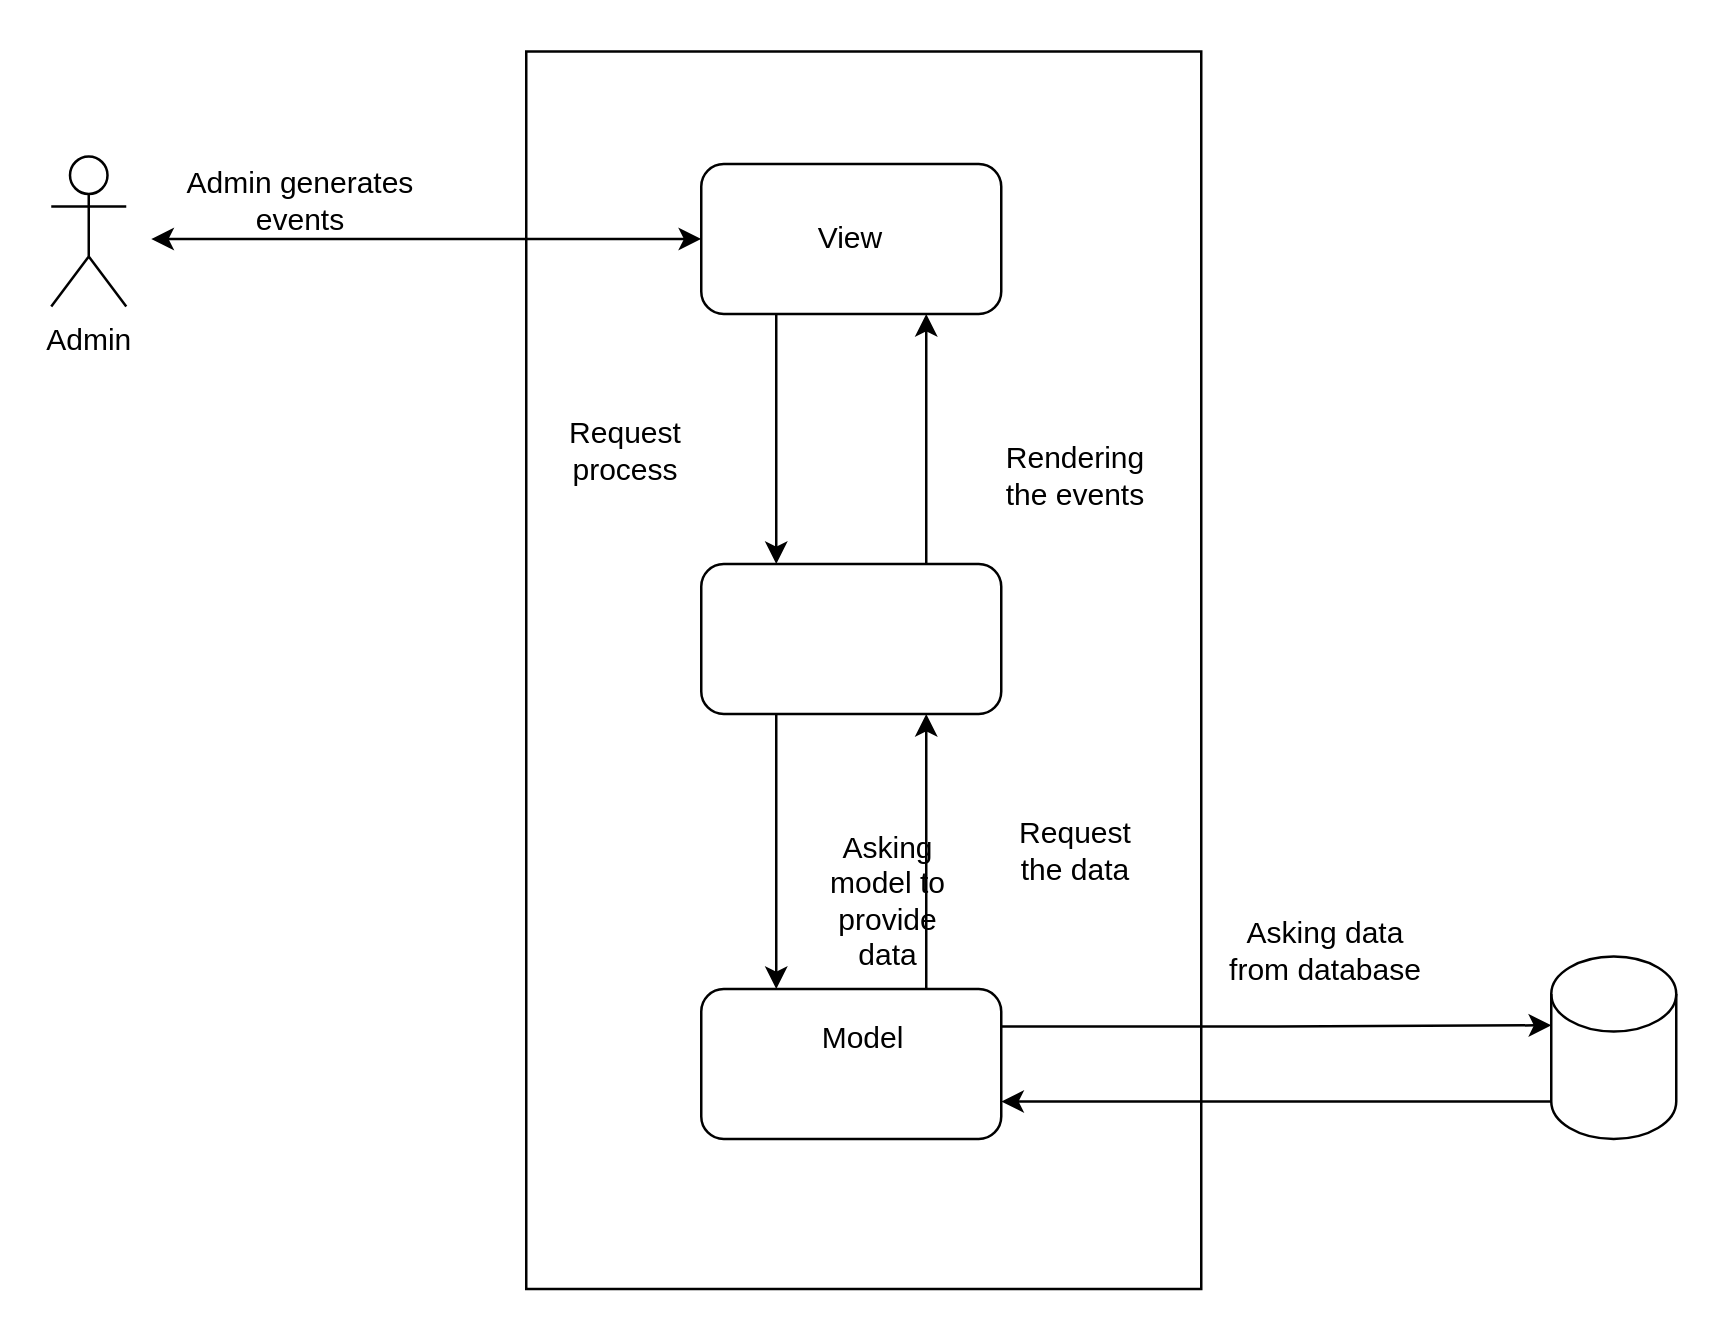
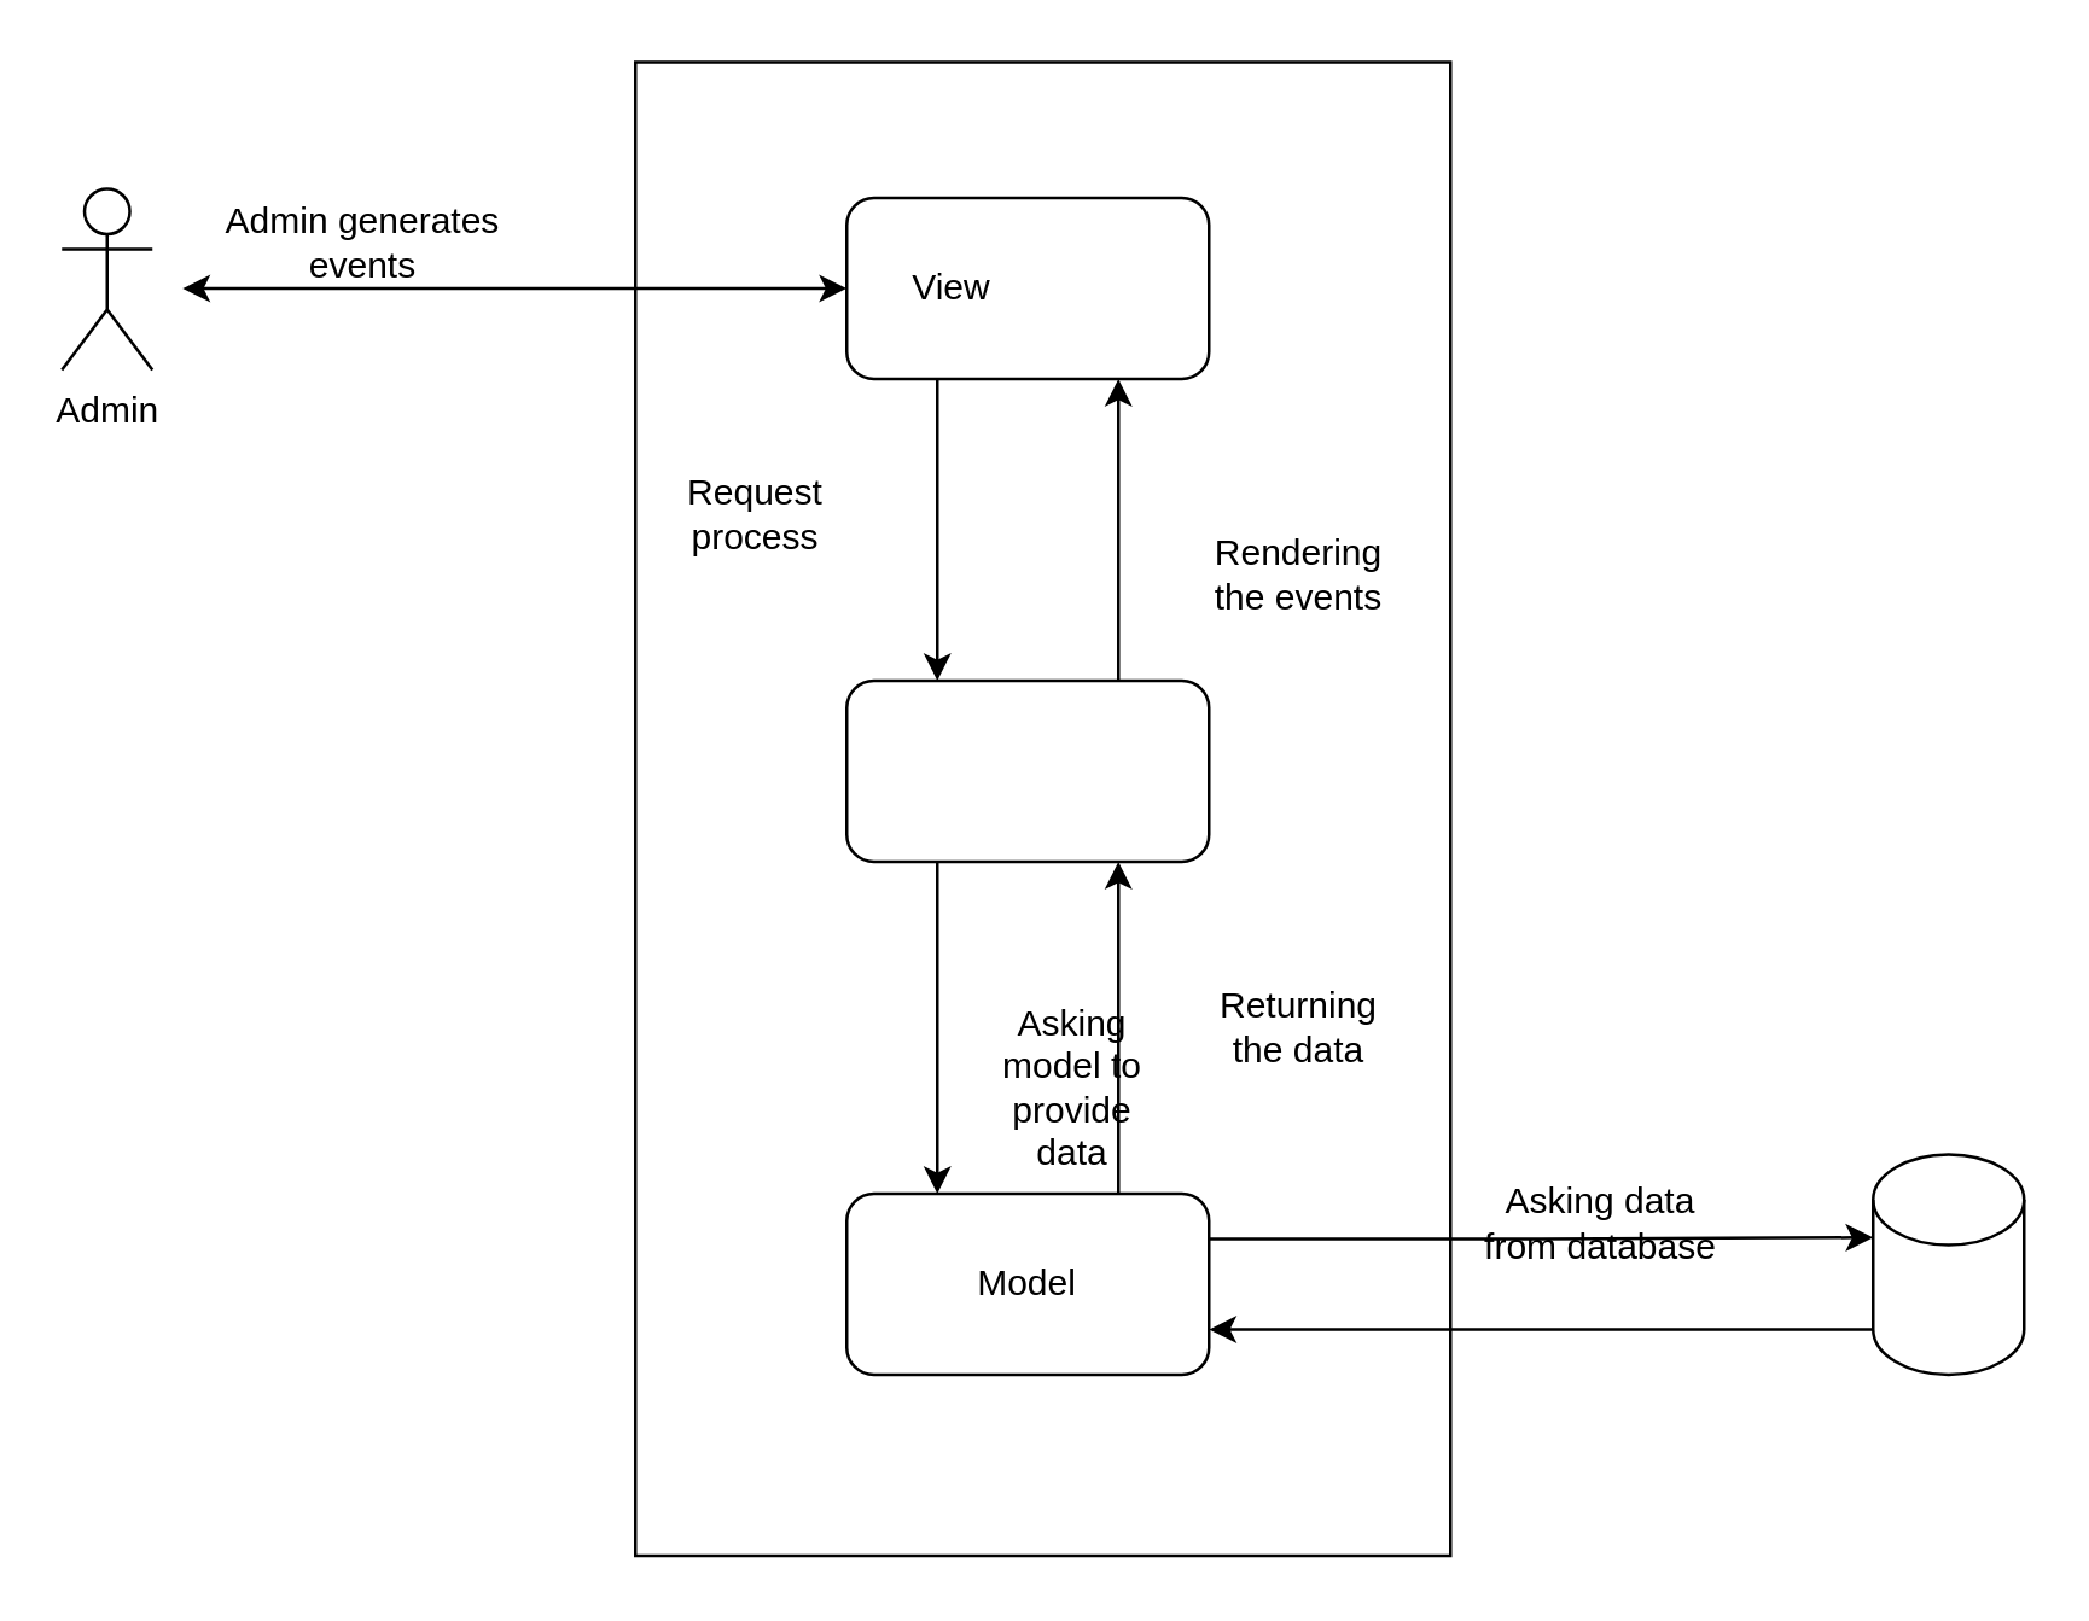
- <mxCell id="13" value="View" style="text;html=1;align=center;verticalAlign=middle;whiteSpace=wrap;rounded=0;" vertex="1" parent="1"><mxGeometry x="310" y="80" width="60" height="30" as="geometry" /></mxCell>
+ <mxCell id="13" value="View" style="text;html=1;align=center;verticalAlign=middle;whiteSpace=wrap;rounded=0;" vertex="1" parent="1"><mxGeometry x="285" y="80" width="60" height="30" as="geometry" /></mxCell>
- <mxCell id="18" value="Request process" style="text;html=1;align=center;verticalAlign=middle;whiteSpace=wrap;rounded=0;" vertex="1" parent="1"><mxGeometry x="220" y="165" width="60" height="30" as="geometry" /></mxCell>
+ <mxCell id="18" value="Request process" style="text;html=1;align=center;verticalAlign=middle;whiteSpace=wrap;rounded=0;" vertex="1" parent="1"><mxGeometry x="220" y="155" width="60" height="30" as="geometry" /></mxCell>
- <mxCell id="20" value="Request the data" style="text;html=1;align=center;verticalAlign=middle;whiteSpace=wrap;rounded=0;" vertex="1" parent="1"><mxGeometry x="400" y="325" width="60" height="30" as="geometry" /></mxCell>
+ <mxCell id="20" value="Returning the data" style="text;html=1;align=center;verticalAlign=middle;whiteSpace=wrap;rounded=0;" vertex="1" parent="1"><mxGeometry x="400" y="325" width="60" height="30" as="geometry" /></mxCell>
- <mxCell id="22" value="Asking data from database" style="text;html=1;align=center;verticalAlign=middle;whiteSpace=wrap;rounded=0;" vertex="1" parent="1"><mxGeometry x="490" y="365" width="80" height="30" as="geometry" /></mxCell>
+ <mxCell id="22" value="Asking data from database" style="text;html=1;align=center;verticalAlign=middle;whiteSpace=wrap;rounded=0;" vertex="1" parent="1"><mxGeometry x="490" y="390" width="80" height="30" as="geometry" /></mxCell>
- <mxCell id="14" value="Model" style="text;html=1;align=center;verticalAlign=middle;whiteSpace=wrap;rounded=0;" vertex="1" parent="1"><mxGeometry x="315" y="400" width="60" height="30" as="geometry" /></mxCell>
+ <mxCell id="14" value="Model" style="text;html=1;align=center;verticalAlign=middle;whiteSpace=wrap;rounded=0;" vertex="1" parent="1"><mxGeometry x="310" y="410" width="60" height="30" as="geometry" /></mxCell>
